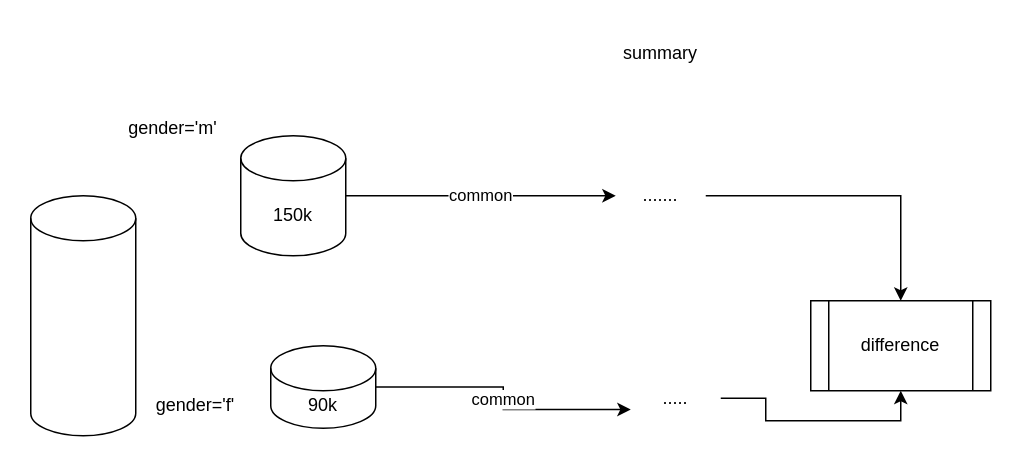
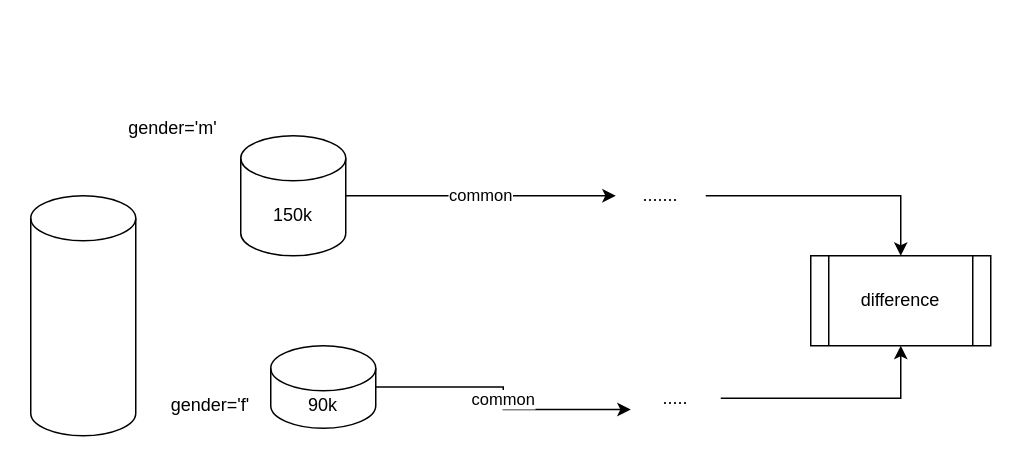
- <mxCell id="13" value="summary" style="text;html=1;align=center;verticalAlign=middle;whiteSpace=wrap;rounded=0;" vertex="1" parent="1"><mxGeometry x="410" y="20" width="60" height="30" as="geometry" /></mxCell>
- <mxCell id="14" value="difference" style="shape=process;whiteSpace=wrap;html=1;backgroundOutline=1;" vertex="1" parent="1"><mxGeometry x="540" y="200" width="120" height="60" as="geometry" /></mxCell>
+ <mxCell id="14" value="difference" style="shape=process;whiteSpace=wrap;html=1;backgroundOutline=1;" vertex="1" parent="1"><mxGeometry x="540" y="170" width="120" height="60" as="geometry" /></mxCell>
- <mxCell id="8" value="gender='f'" style="text;html=1;align=center;verticalAlign=middle;whiteSpace=wrap;rounded=0;" vertex="1" parent="1"><mxGeometry x="100" y="255" width="60" height="30" as="geometry" /></mxCell>
+ <mxCell id="8" value="gender='f'" style="text;html=1;align=center;verticalAlign=middle;whiteSpace=wrap;rounded=0;" vertex="1" parent="1"><mxGeometry x="110" y="255" width="60" height="30" as="geometry" /></mxCell>
